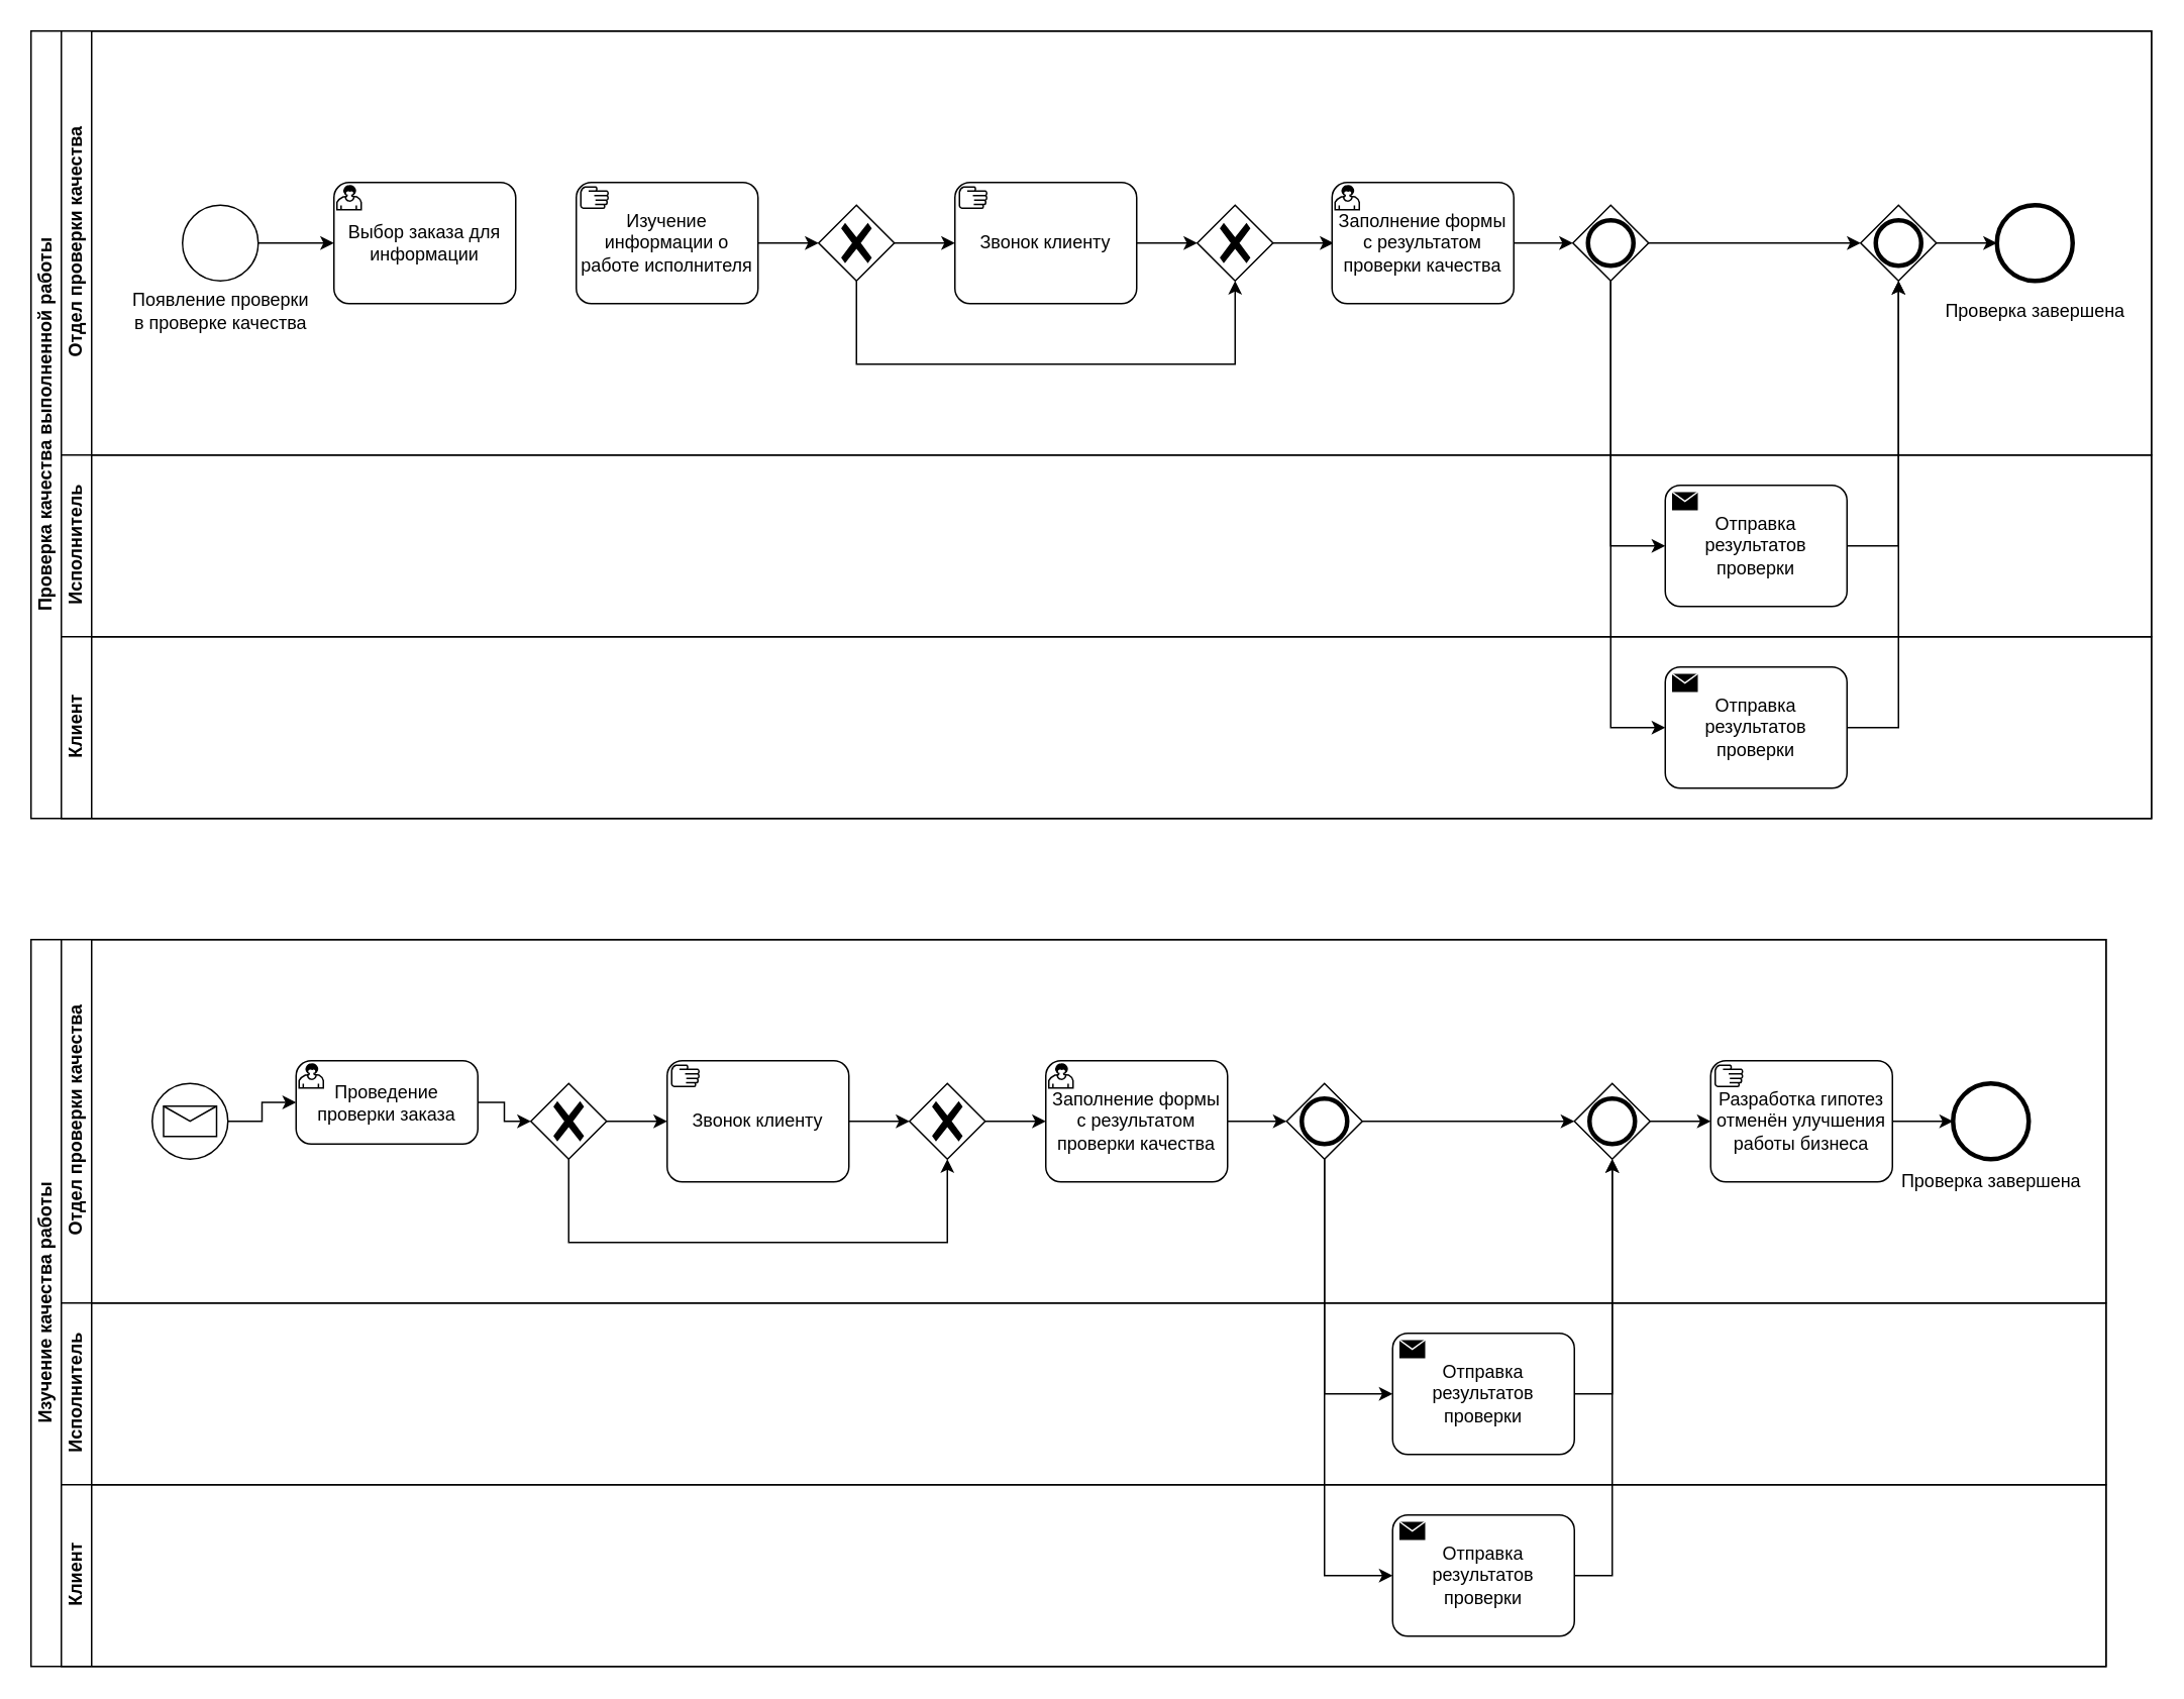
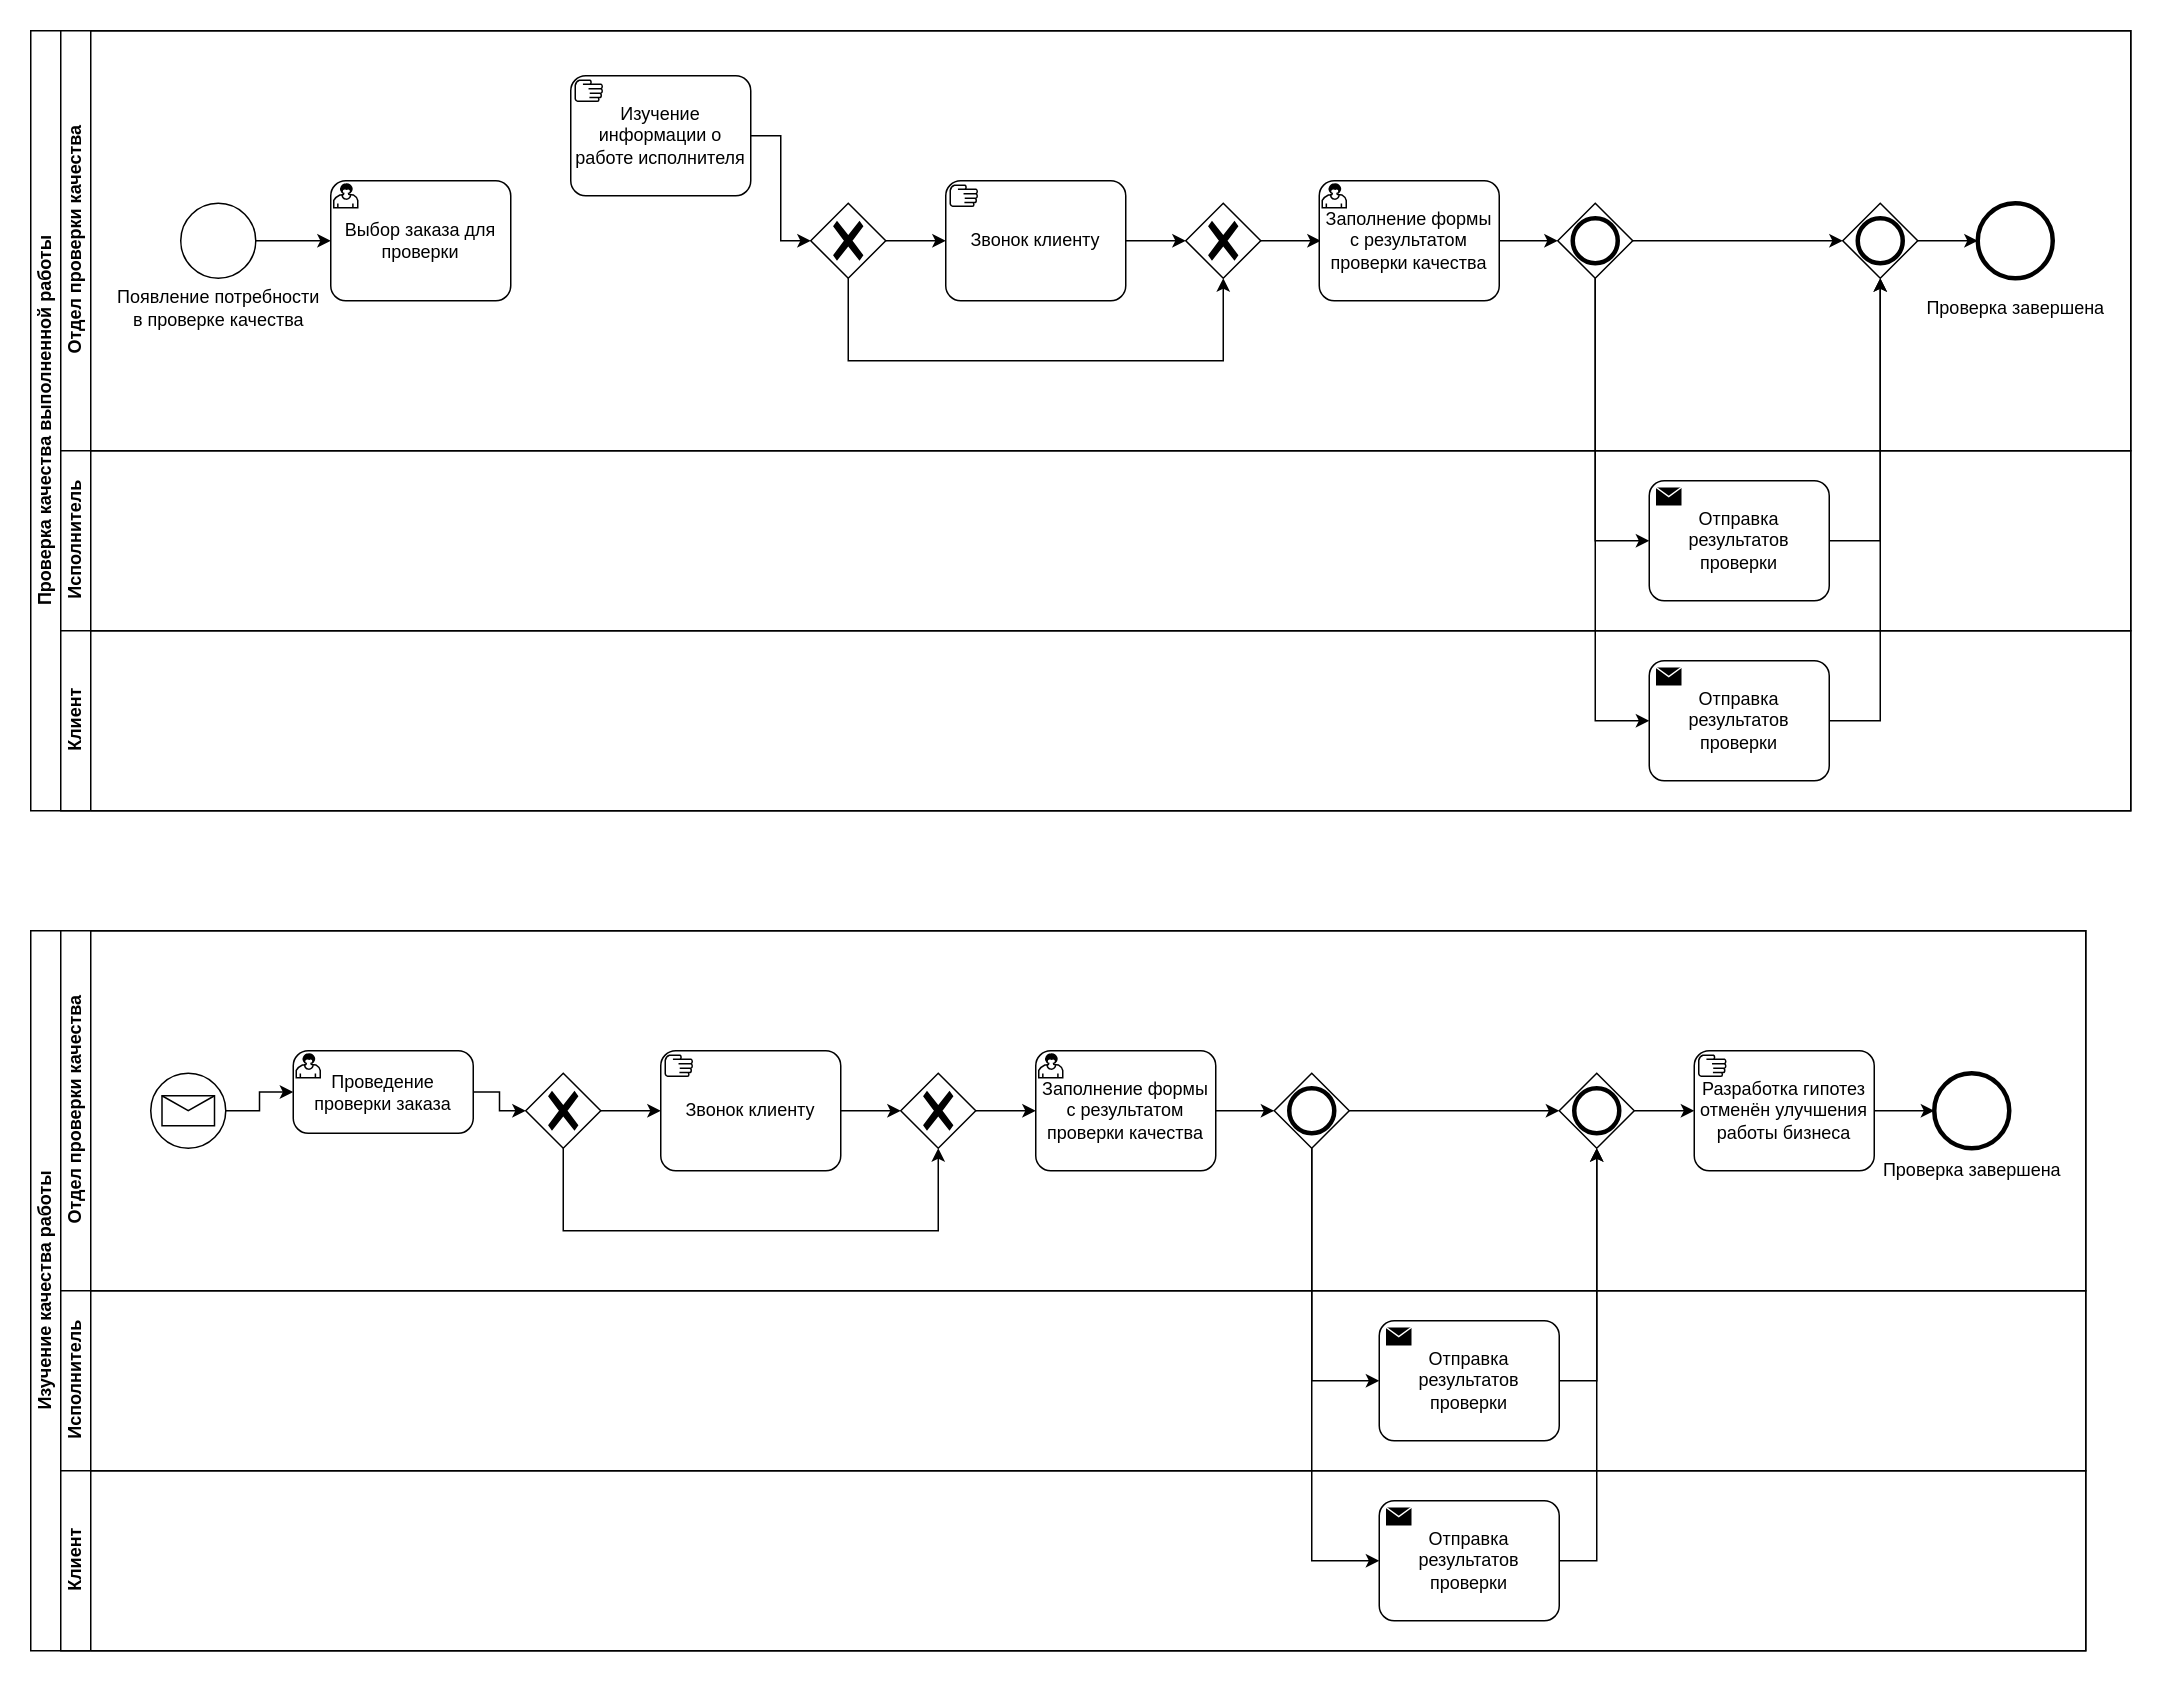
- <mxCell id="37" value="Выбор заказа для информации" style="points=[[0.25,0,0],[0.5,0,0],[0.75,0,0],[1,0.25,0],[1,0.5,0],[1,0.75,0],[0.75,1,0],[0.5,1,0],[0.25,1,0],[0,0.75,0],[0,0.5,0],[0,0.25,0]];shape=mxgraph.bpmn.task;whiteSpace=wrap;rectStyle=rounded;size=10;html=1;container=1;expand=0;collapsible=0;taskMarker=user;" parent="34" vertex="1"><mxGeometry x="180" y="100" width="120" height="80" as="geometry" /></mxCell>
+ <mxCell id="37" value="Выбор заказа для проверки" style="points=[[0.25,0,0],[0.5,0,0],[0.75,0,0],[1,0.25,0],[1,0.5,0],[1,0.75,0],[0.75,1,0],[0.5,1,0],[0.25,1,0],[0,0.75,0],[0,0.5,0],[0,0.25,0]];shape=mxgraph.bpmn.task;whiteSpace=wrap;rectStyle=rounded;size=10;html=1;container=1;expand=0;collapsible=0;taskMarker=user;" parent="34" vertex="1"><mxGeometry x="180" y="100" width="120" height="80" as="geometry" /></mxCell>
- <mxCell id="46" value="Изучение информации о работе исполнителя" style="points=[[0.25,0,0],[0.5,0,0],[0.75,0,0],[1,0.25,0],[1,0.5,0],[1,0.75,0],[0.75,1,0],[0.5,1,0],[0.25,1,0],[0,0.75,0],[0,0.5,0],[0,0.25,0]];shape=mxgraph.bpmn.task;whiteSpace=wrap;rectStyle=rounded;size=10;html=1;container=1;expand=0;collapsible=0;taskMarker=manual;" parent="34" vertex="1"><mxGeometry x="340" y="100" width="120" height="80" as="geometry" /></mxCell>
+ <mxCell id="46" value="Изучение информации о работе исполнителя" style="points=[[0.25,0,0],[0.5,0,0],[0.75,0,0],[1,0.25,0],[1,0.5,0],[1,0.75,0],[0.75,1,0],[0.5,1,0],[0.25,1,0],[0,0.75,0],[0,0.5,0],[0,0.25,0]];shape=mxgraph.bpmn.task;whiteSpace=wrap;rectStyle=rounded;size=10;html=1;container=1;expand=0;collapsible=0;taskMarker=manual;" parent="34" vertex="1"><mxGeometry x="340" y="30" width="120" height="80" as="geometry" /></mxCell>
- <mxCell id="36" value="Появление проверки&lt;div&gt;в проверке качества&lt;/div&gt;" style="text;html=1;align=center;verticalAlign=middle;resizable=0;points=[];autosize=1;strokeColor=none;fillColor=none;" parent="34" vertex="1"><mxGeometry x="25" y="165" width="160" height="40" as="geometry" /></mxCell>
+ <mxCell id="36" value="Появление потребности&lt;div&gt;в проверке качества&lt;/div&gt;" style="text;html=1;align=center;verticalAlign=middle;resizable=0;points=[];autosize=1;strokeColor=none;fillColor=none;" parent="34" vertex="1"><mxGeometry x="25" y="165" width="160" height="40" as="geometry" /></mxCell>
